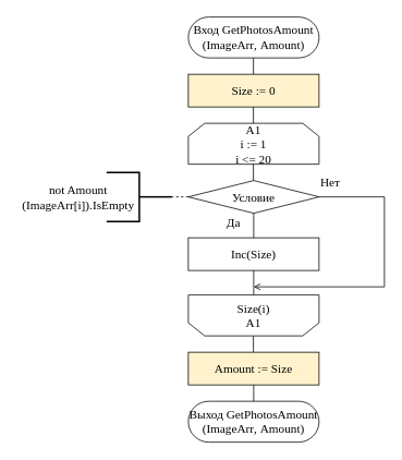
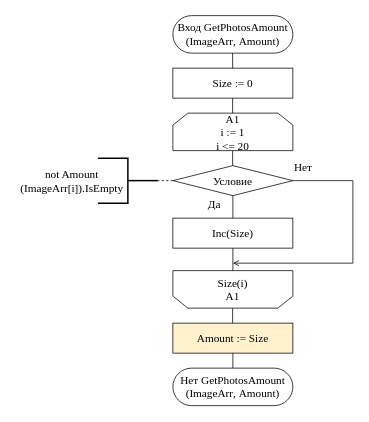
- <mxCell id="8" value="Size := 0" style="rounded=0;whiteSpace=wrap;html=1;fontSize=15;fontFamily=Times New Roman;fillColor=#fff2cc;" vertex="1" parent="1"><mxGeometry x="230" y="90" width="160" height="40" as="geometry" /></mxCell>
+ <mxCell id="8" value="Size := 0" style="rounded=0;whiteSpace=wrap;html=1;fontSize=15;fontFamily=Times New Roman;" vertex="1" parent="1"><mxGeometry x="230" y="90" width="160" height="40" as="geometry" /></mxCell>
- <mxCell id="15" value="Выход&amp;nbsp;&lt;span lang=&quot;EN-US&quot; style=&quot;font-size: 15px&quot;&gt;GetPhotosAmount&lt;/span&gt;&lt;span lang=&quot;EN-US&quot; style=&quot;font-size: 15px&quot;&gt; &lt;/span&gt;&lt;span style=&quot;font-size: 15px&quot;&gt;(&lt;/span&gt;&lt;span lang=&quot;EN-US&quot; style=&quot;font-size: 15px&quot;&gt;ImageArr&lt;/span&gt;&lt;span style=&quot;font-size: 15px&quot;&gt;,&amp;nbsp;&lt;/span&gt;&lt;span lang=&quot;EN-US&quot; style=&quot;font-size: 15px ; line-height: 115%&quot;&gt;Amount)&lt;/span&gt;" style="rounded=1;whiteSpace=wrap;html=1;fontSize=15;arcSize=50;fontFamily=Times New Roman;" vertex="1" parent="1"><mxGeometry x="230" y="490" width="160" height="50" as="geometry" /></mxCell>
+ <mxCell id="15" value="Нет&amp;nbsp;&lt;span lang=&quot;EN-US&quot; style=&quot;font-size: 15px&quot;&gt;GetPhotosAmount&lt;/span&gt;&lt;span lang=&quot;EN-US&quot; style=&quot;font-size: 15px&quot;&gt; &lt;/span&gt;&lt;span style=&quot;font-size: 15px&quot;&gt;(&lt;/span&gt;&lt;span lang=&quot;EN-US&quot; style=&quot;font-size: 15px&quot;&gt;ImageArr&lt;/span&gt;&lt;span style=&quot;font-size: 15px&quot;&gt;,&amp;nbsp;&lt;/span&gt;&lt;span lang=&quot;EN-US&quot; style=&quot;font-size: 15px ; line-height: 115%&quot;&gt;Amount)&lt;/span&gt;" style="rounded=1;whiteSpace=wrap;html=1;fontSize=15;arcSize=50;fontFamily=Times New Roman;" vertex="1" parent="1"><mxGeometry x="230" y="490" width="160" height="50" as="geometry" /></mxCell>
